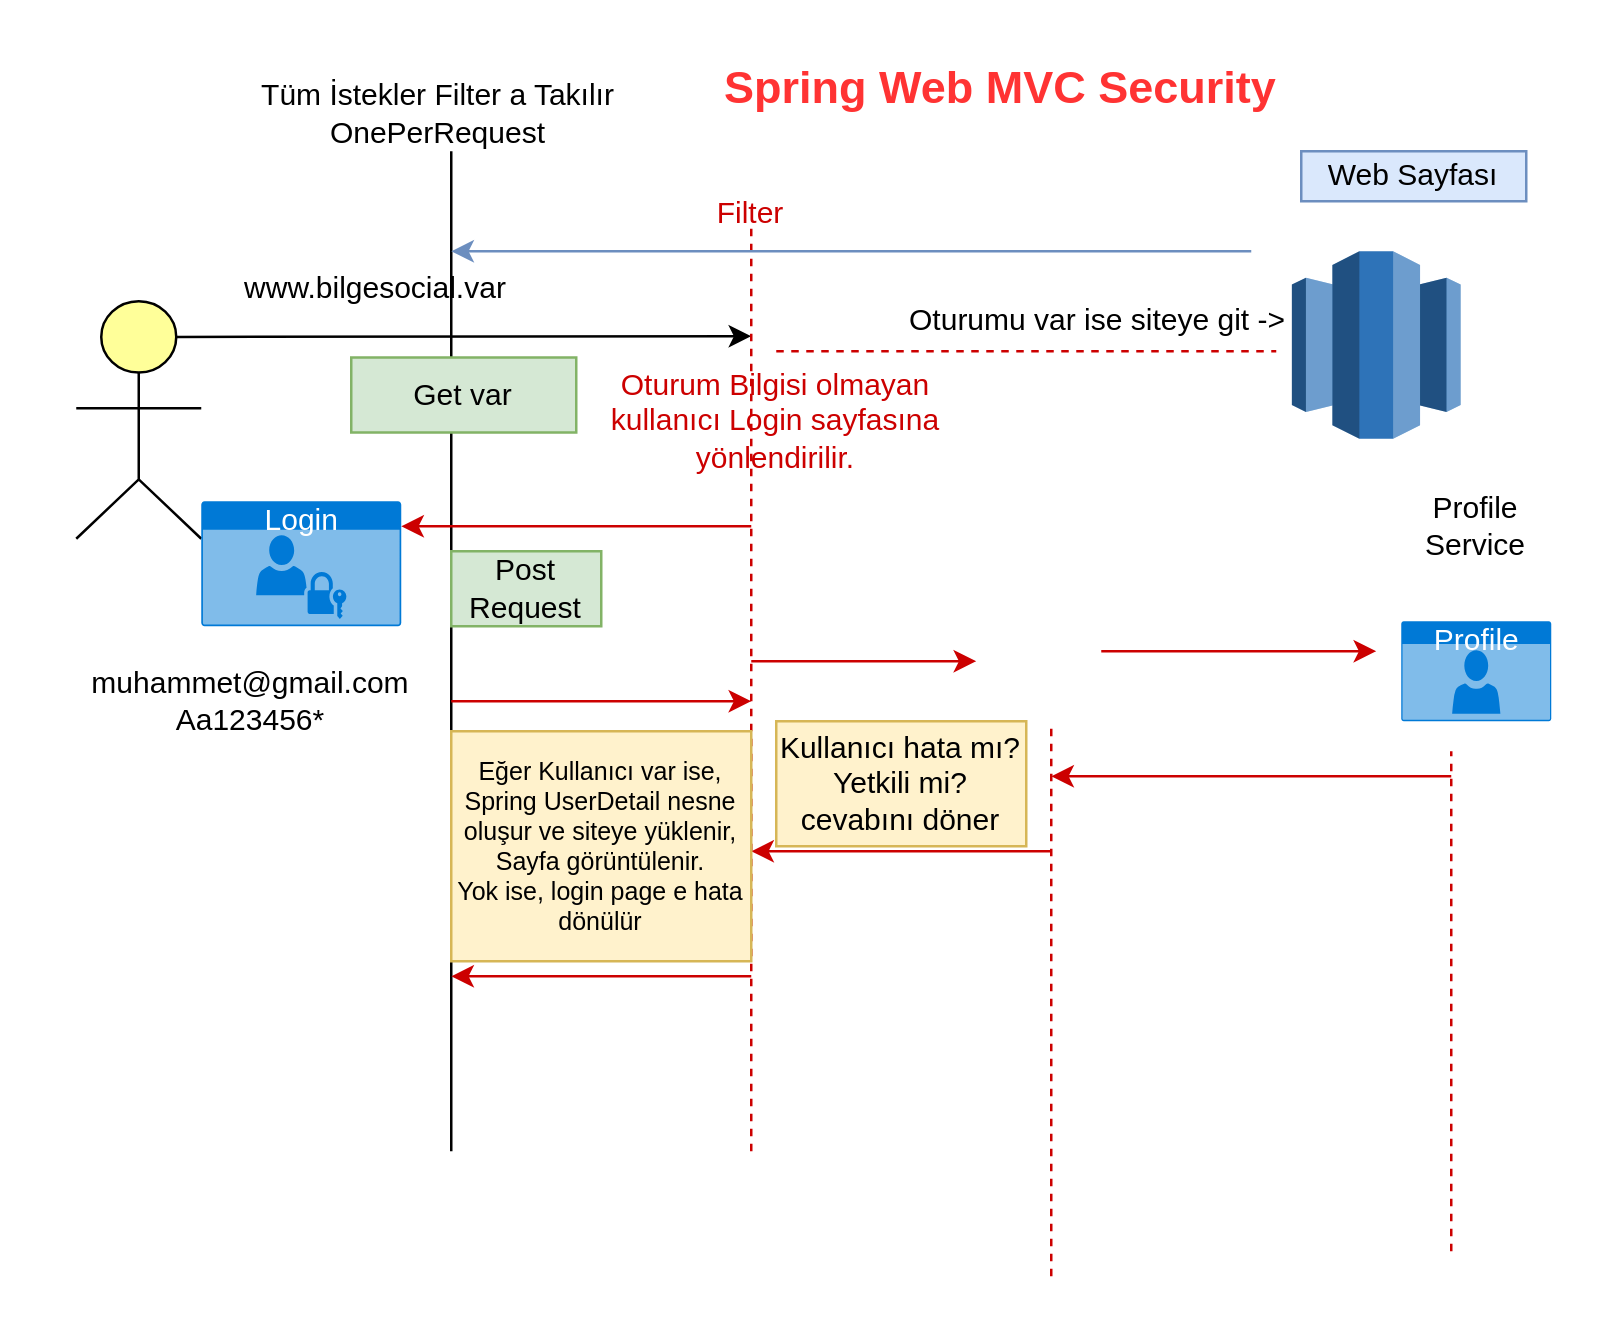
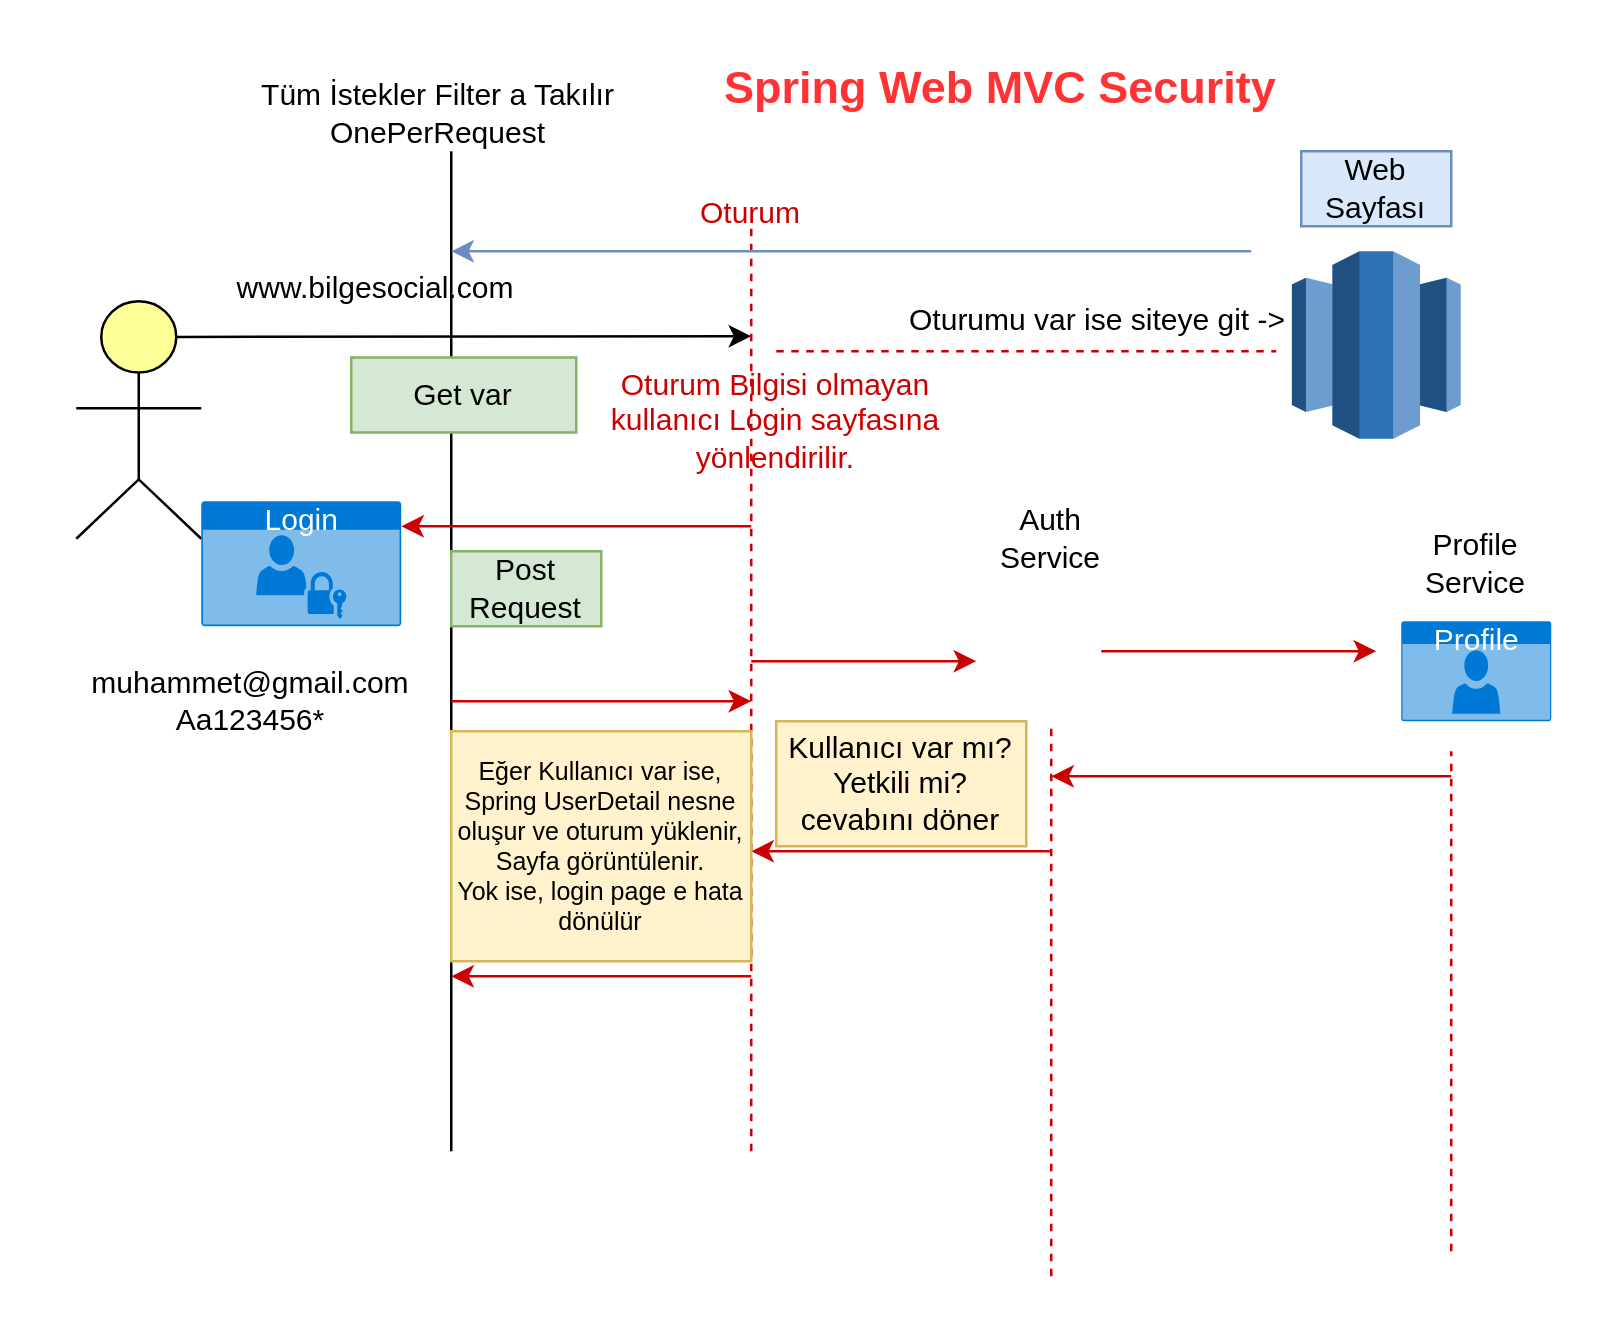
- <mxCell id="13" value="Web Sayfası" style="text;html=1;strokeColor=#6c8ebf;fillColor=#dae8fc;align=center;verticalAlign=middle;whiteSpace=wrap;rounded=0;labelBorderColor=none;fontSize=12;" vertex="1" parent="1"><mxGeometry x="520" y="60" width="90" height="20" as="geometry" /></mxCell>
+ <mxCell id="13" value="Web Sayfası" style="text;html=1;strokeColor=#6c8ebf;fillColor=#dae8fc;align=center;verticalAlign=middle;whiteSpace=wrap;rounded=0;labelBorderColor=none;fontSize=12;" vertex="1" parent="1"><mxGeometry x="520" y="60" width="60" height="30" as="geometry" /></mxCell>
- <mxCell id="9" value="Filter" style="text;html=1;strokeColor=none;fillColor=none;align=center;verticalAlign=middle;whiteSpace=wrap;rounded=0;labelBorderColor=none;fontSize=12;fontColor=#CC0000;" vertex="1" parent="1"><mxGeometry x="270" y="70" width="60" height="30" as="geometry" /></mxCell>
+ <mxCell id="9" value="Oturum" style="text;html=1;strokeColor=none;fillColor=none;align=center;verticalAlign=middle;whiteSpace=wrap;rounded=0;labelBorderColor=none;fontSize=12;fontColor=#CC0000;" vertex="1" parent="1"><mxGeometry x="270" y="70" width="60" height="30" as="geometry" /></mxCell>
- <mxCell id="7" value="www.bilgesocial.var" style="text;html=1;strokeColor=none;fillColor=none;align=center;verticalAlign=middle;whiteSpace=wrap;rounded=0;labelBorderColor=none;fontSize=12;fontColor=#000000;" vertex="1" parent="1"><mxGeometry x="80" y="100" width="140" height="30" as="geometry" /></mxCell>
+ <mxCell id="7" value="www.bilgesocial.com" style="text;html=1;strokeColor=none;fillColor=none;align=center;verticalAlign=middle;whiteSpace=wrap;rounded=0;labelBorderColor=none;fontSize=12;fontColor=#000000;" vertex="1" parent="1"><mxGeometry x="80" y="100" width="140" height="30" as="geometry" /></mxCell>
- <mxCell id="28" value="Profile Service" style="text;html=1;strokeColor=none;fillColor=none;align=center;verticalAlign=middle;whiteSpace=wrap;rounded=0;labelBorderColor=none;fontSize=12;fontColor=#000000;" vertex="1" parent="1"><mxGeometry x="560" y="195" width="60" height="30" as="geometry" /></mxCell>
+ <mxCell id="28" value="Profile Service" style="text;html=1;strokeColor=none;fillColor=none;align=center;verticalAlign=middle;whiteSpace=wrap;rounded=0;labelBorderColor=none;fontSize=12;fontColor=#000000;" vertex="1" parent="1"><mxGeometry x="560" y="210" width="60" height="30" as="geometry" /></mxCell>
+ <mxCell id="25" value="Auth Service" style="text;html=1;strokeColor=none;fillColor=none;align=center;verticalAlign=middle;whiteSpace=wrap;rounded=0;labelBorderColor=none;fontSize=12;fontColor=#000000;" vertex="1" parent="1"><mxGeometry x="390" y="200" width="60" height="30" as="geometry" /></mxCell>
- <mxCell id="33" value="Kullanıcı hata mı? Yetkili mi? cevabını döner" style="text;html=1;strokeColor=#d6b656;fillColor=#fff2cc;align=center;verticalAlign=middle;whiteSpace=wrap;rounded=0;labelBorderColor=none;fontSize=12;" vertex="1" parent="1"><mxGeometry x="310" y="288" width="100" height="50" as="geometry" /></mxCell>
+ <mxCell id="33" value="Kullanıcı var mı? Yetkili mi? cevabını döner" style="text;html=1;strokeColor=#d6b656;fillColor=#fff2cc;align=center;verticalAlign=middle;whiteSpace=wrap;rounded=0;labelBorderColor=none;fontSize=12;" vertex="1" parent="1"><mxGeometry x="310" y="288" width="100" height="50" as="geometry" /></mxCell>
- <mxCell id="35" value="Eğer Kullanıcı var ise, Spring UserDetail nesne oluşur ve siteye yüklenir, Sayfa görüntülenir.&lt;br style=&quot;font-size: 10px&quot;&gt;Yok ise, login page e hata dönülür" style="text;html=1;strokeColor=#d6b656;fillColor=#fff2cc;align=center;verticalAlign=middle;whiteSpace=wrap;rounded=0;labelBorderColor=none;fontSize=10;" vertex="1" parent="1"><mxGeometry x="180" y="292" width="120" height="92" as="geometry" /></mxCell>
+ <mxCell id="35" value="Eğer Kullanıcı var ise, Spring UserDetail nesne oluşur ve oturum yüklenir, Sayfa görüntülenir.&lt;br style=&quot;font-size: 10px&quot;&gt;Yok ise, login page e hata dönülür" style="text;html=1;strokeColor=#d6b656;fillColor=#fff2cc;align=center;verticalAlign=middle;whiteSpace=wrap;rounded=0;labelBorderColor=none;fontSize=10;" vertex="1" parent="1"><mxGeometry x="180" y="292" width="120" height="92" as="geometry" /></mxCell>
